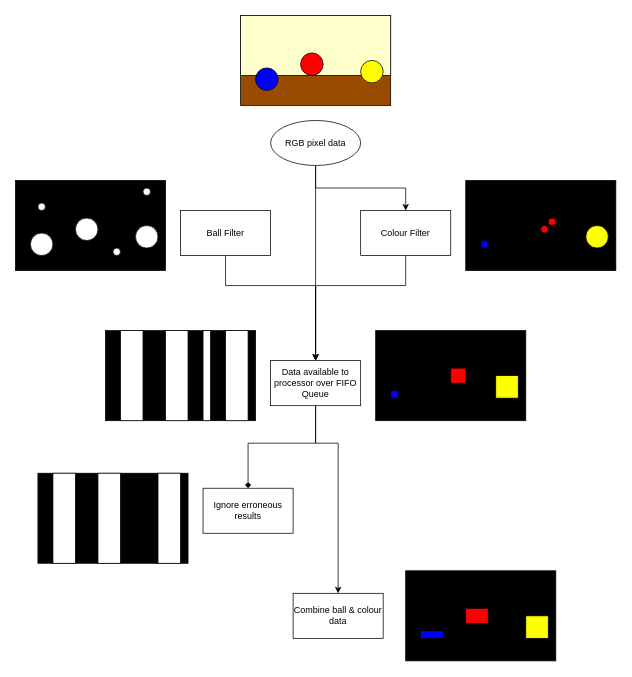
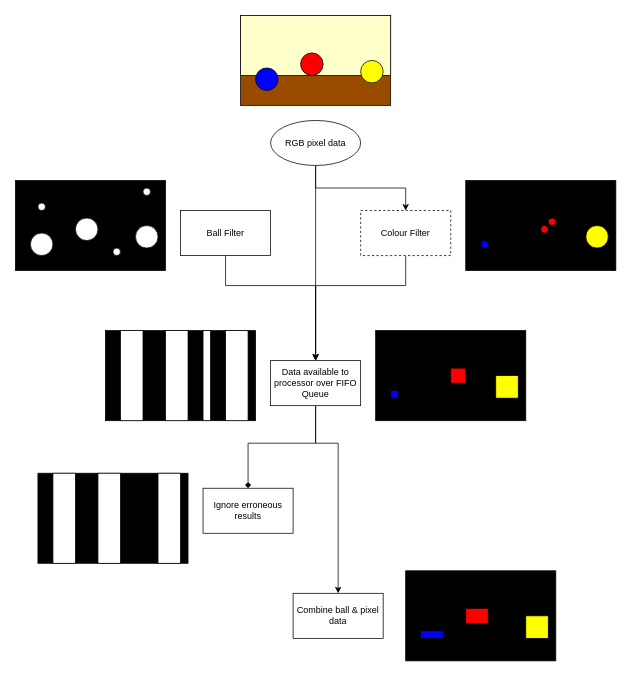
- <mxCell id="8" value="Colour Filter" style="rounded=0;whiteSpace=wrap;html=1;" parent="1" vertex="1"><mxGeometry x="480" y="280" width="120" height="60" as="geometry" /></mxCell>
+ <mxCell id="8" value="Colour Filter" style="rounded=0;whiteSpace=wrap;html=1;dashed=1;" parent="1" vertex="1"><mxGeometry x="480" y="280" width="120" height="60" as="geometry" /></mxCell>
- <mxCell id="42" value="Combine ball &amp;amp; colour data" style="rounded=0;whiteSpace=wrap;html=1;fillColor=#FFFFFF;" parent="1" vertex="1"><mxGeometry x="390" y="790" width="120" height="60" as="geometry" /></mxCell>
+ <mxCell id="42" value="Combine ball &amp;amp; pixel data" style="rounded=0;whiteSpace=wrap;html=1;fillColor=#FFFFFF;" parent="1" vertex="1"><mxGeometry x="390" y="790" width="120" height="60" as="geometry" /></mxCell>
